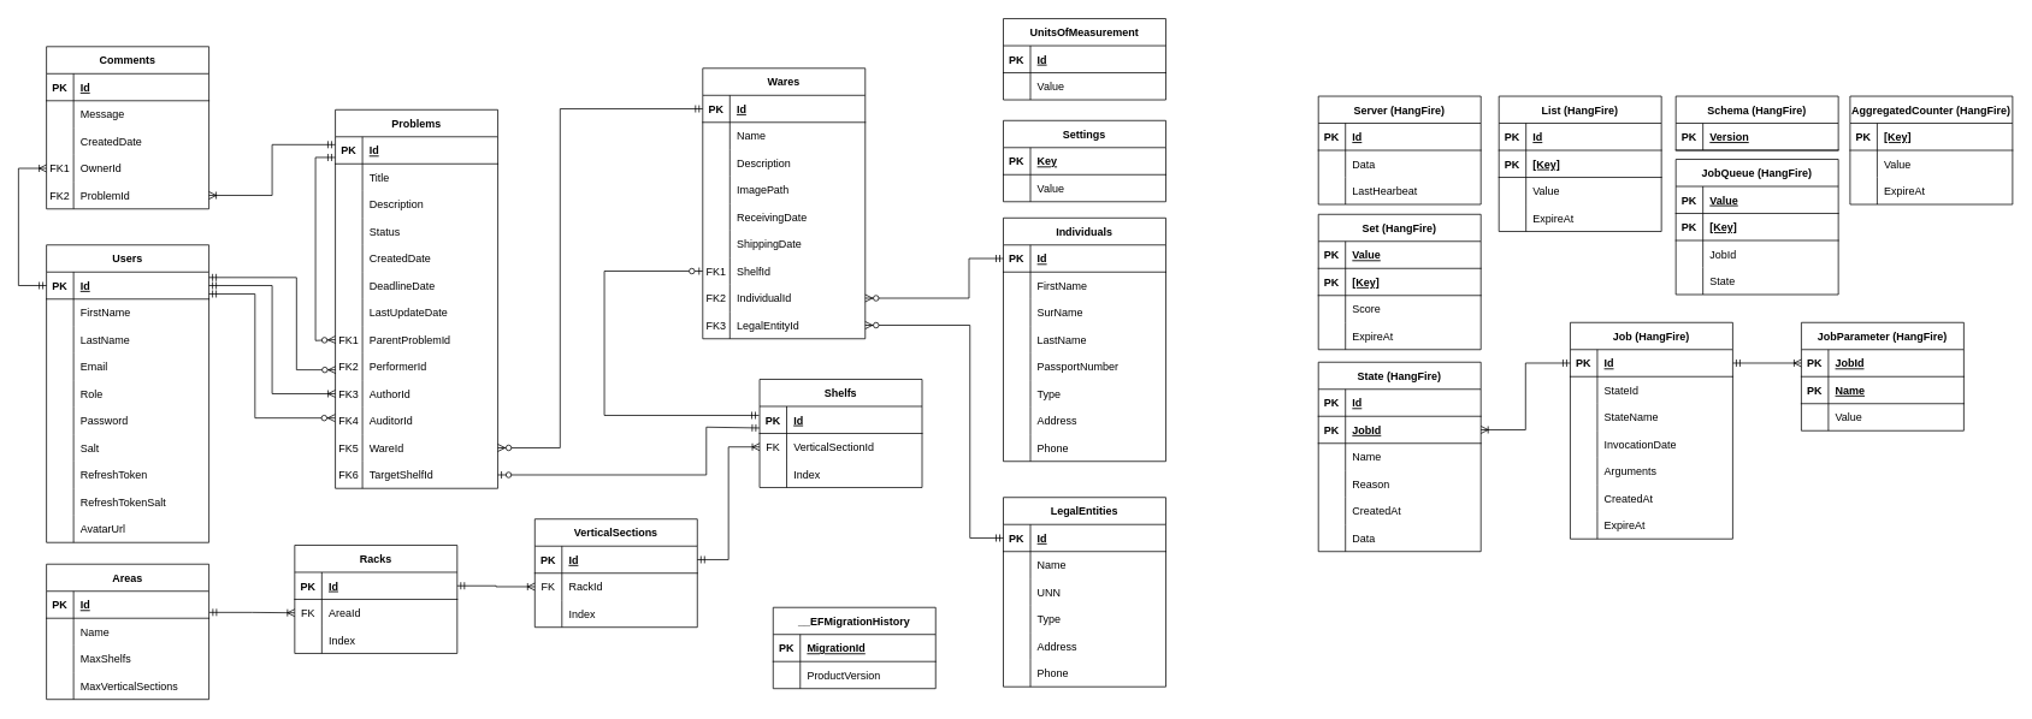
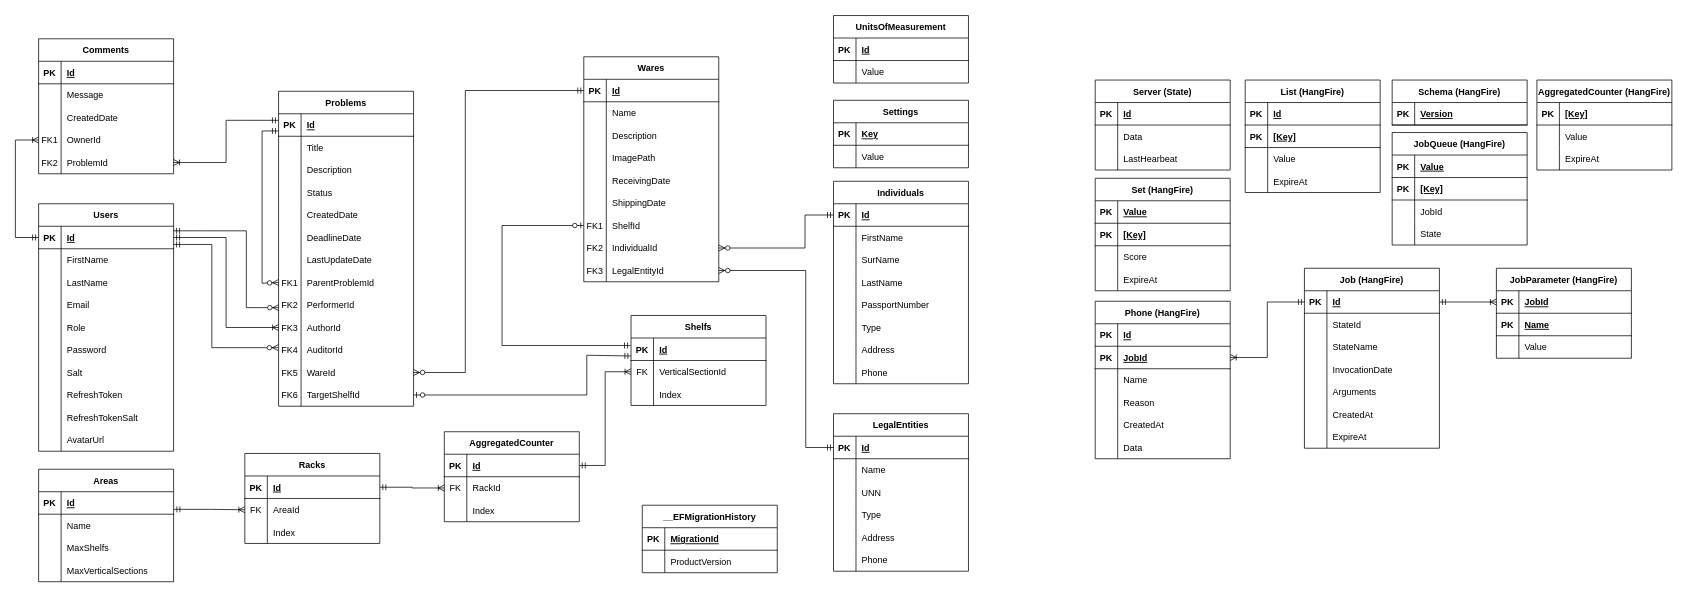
- <mxCell id="230" value="Server (HangFire)" style="shape=table;startSize=30;container=1;collapsible=1;childLayout=tableLayout;fixedRows=1;rowLines=0;fontStyle=1;align=center;resizeLast=1;" parent="1" vertex="1"><mxGeometry x="1460" y="106" width="180" height="120" as="geometry" /></mxCell>
+ <mxCell id="230" value="Server (State)" style="shape=table;startSize=30;container=1;collapsible=1;childLayout=tableLayout;fixedRows=1;rowLines=0;fontStyle=1;align=center;resizeLast=1;" parent="1" vertex="1"><mxGeometry x="1460" y="106" width="180" height="120" as="geometry" /></mxCell>
- <mxCell id="325" value="State (HangFire)" style="shape=table;startSize=30;container=1;collapsible=1;childLayout=tableLayout;fixedRows=1;rowLines=0;fontStyle=1;align=center;resizeLast=1;" parent="1" vertex="1"><mxGeometry x="1460" y="401" width="180" height="210" as="geometry" /></mxCell>
+ <mxCell id="325" value="Phone (HangFire)" style="shape=table;startSize=30;container=1;collapsible=1;childLayout=tableLayout;fixedRows=1;rowLines=0;fontStyle=1;align=center;resizeLast=1;" parent="1" vertex="1"><mxGeometry x="1460" y="401" width="180" height="210" as="geometry" /></mxCell>
- <mxCell id="53" value="VerticalSections" style="shape=table;startSize=30;container=1;collapsible=1;childLayout=tableLayout;fixedRows=1;rowLines=0;fontStyle=1;align=center;resizeLast=1;" parent="1" vertex="1"><mxGeometry x="592" y="575" width="180" height="120" as="geometry" /></mxCell>
+ <mxCell id="53" value="AggregatedCounter" style="shape=table;startSize=30;container=1;collapsible=1;childLayout=tableLayout;fixedRows=1;rowLines=0;fontStyle=1;align=center;resizeLast=1;" parent="1" vertex="1"><mxGeometry x="592" y="575" width="180" height="120" as="geometry" /></mxCell>
